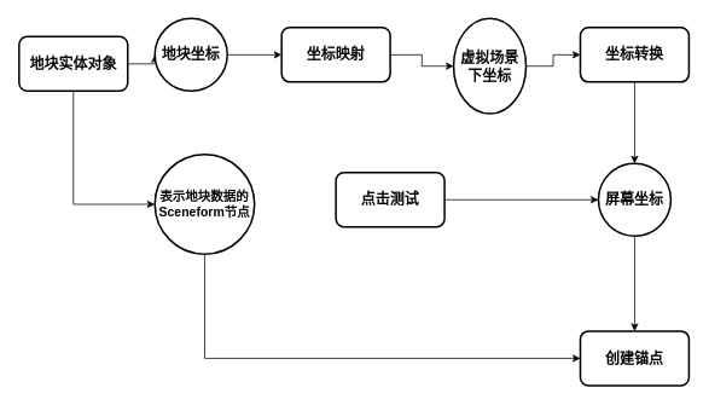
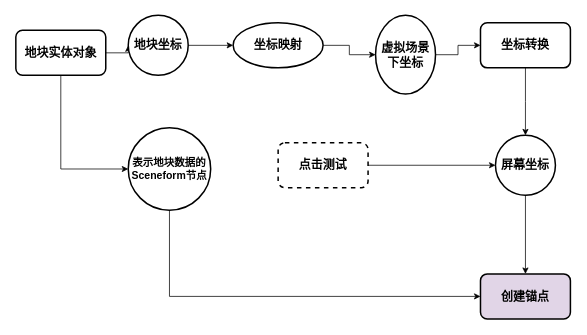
- <mxCell id="6" value="坐标映射" style="rounded=1;whiteSpace=wrap;html=1;strokeWidth=2;fontSize=16;fontStyle=1" vertex="1" parent="1"><mxGeometry x="310" y="30" width="120" height="60" as="geometry" /></mxCell>
+ <mxCell id="6" value="坐标映射" style="ellipse;whiteSpace=wrap;html=1;strokeWidth=2;fontSize=16;fontStyle=1;" vertex="1" parent="1"><mxGeometry x="310" y="30" width="120" height="60" as="geometry" /></mxCell>
- <mxCell id="10" value="点击测试" style="rounded=1;whiteSpace=wrap;html=1;strokeWidth=2;fontSize=16;fontStyle=1" vertex="1" parent="1"><mxGeometry x="370" y="190" width="120" height="60" as="geometry" /></mxCell>
+ <mxCell id="10" value="点击测试" style="rounded=1;whiteSpace=wrap;html=1;strokeWidth=2;fontSize=16;fontStyle=1;dashed=1;" vertex="1" parent="1"><mxGeometry x="370" y="190" width="120" height="60" as="geometry" /></mxCell>
- <mxCell id="11" value="创建锚点" style="rounded=1;whiteSpace=wrap;html=1;strokeWidth=2;fontSize=16;fontStyle=1" vertex="1" parent="1"><mxGeometry x="640" y="365" width="120" height="60" as="geometry" /></mxCell>
+ <mxCell id="11" value="创建锚点" style="rounded=1;whiteSpace=wrap;html=1;strokeWidth=2;fontSize=16;fontStyle=1;fillColor=#e1d5e7;" vertex="1" parent="1"><mxGeometry x="640" y="365" width="120" height="60" as="geometry" /></mxCell>
